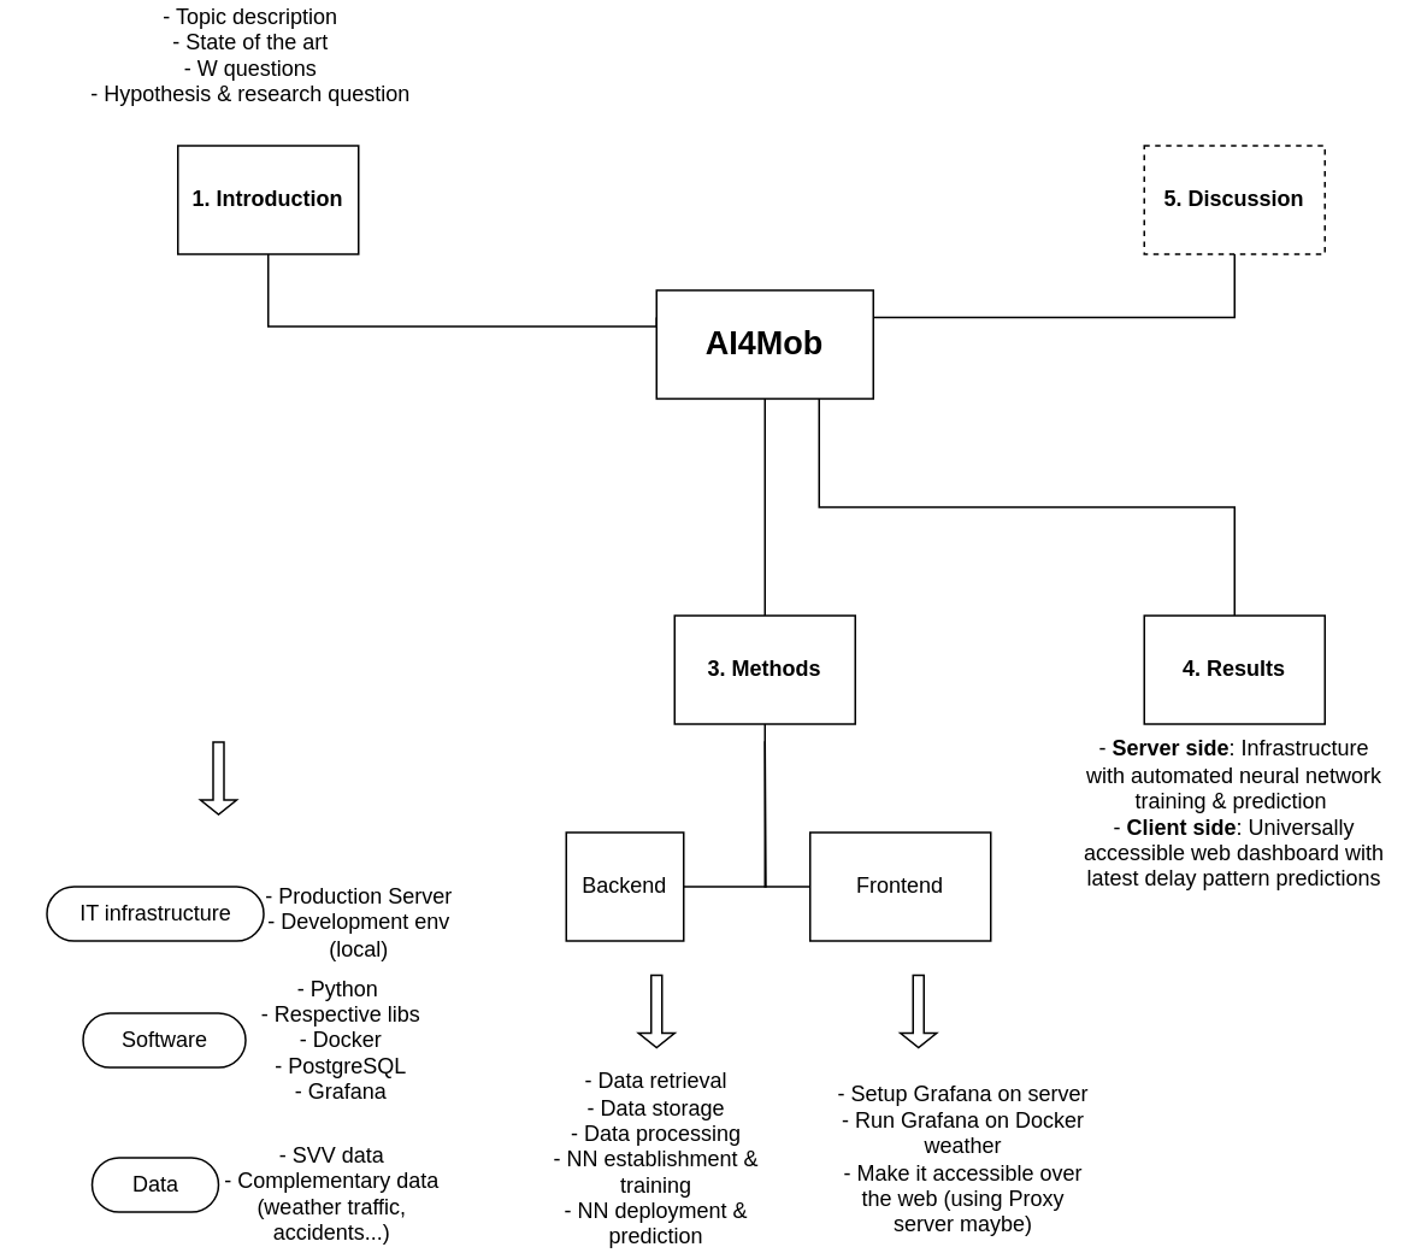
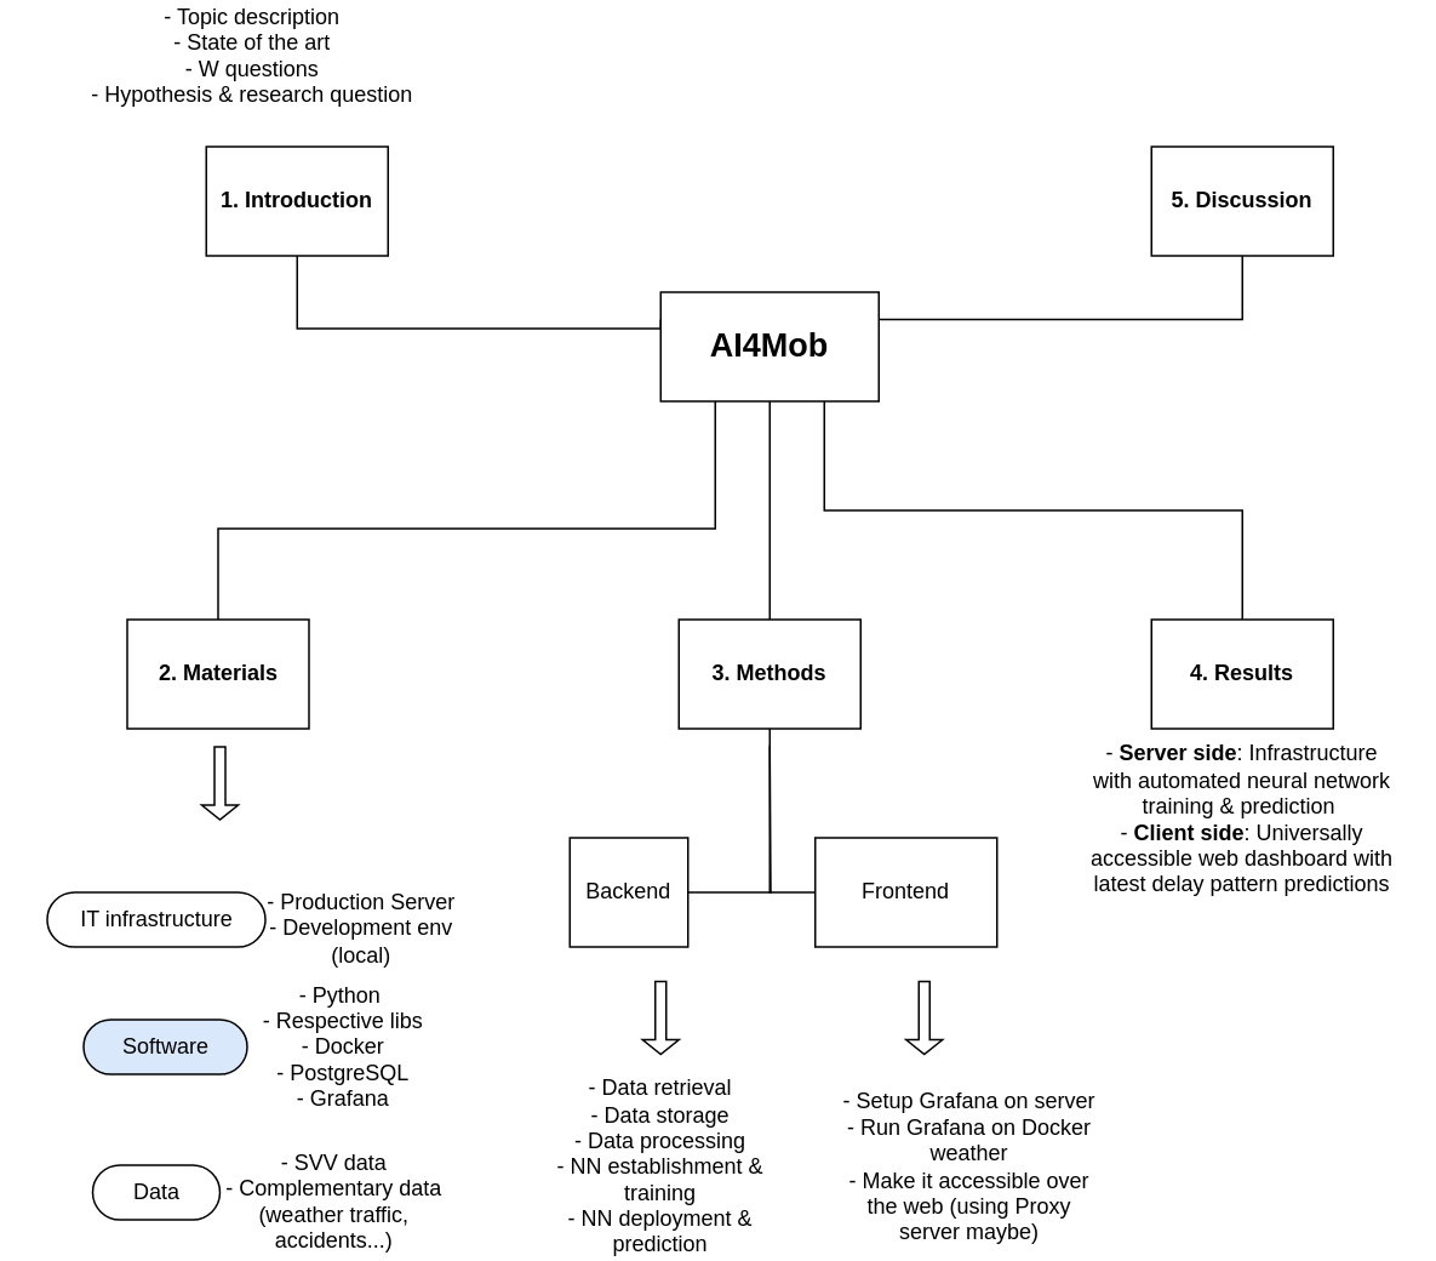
- <mxCell id="3" value="&lt;b&gt;1. Introduction&lt;/b&gt;" style="whiteSpace=wrap;html=1;align=center;verticalAlign=middle;treeFolding=1;treeMoving=1;newEdgeStyle={&quot;edgeStyle&quot;:&quot;elbowEdgeStyle&quot;,&quot;startArrow&quot;:&quot;none&quot;,&quot;endArrow&quot;:&quot;none&quot;};" vertex="1" parent="1"><mxGeometry x="98" y="80" width="100" height="60" as="geometry" /></mxCell>
+ <mxCell id="3" value="&lt;b&gt;1. Introduction&lt;/b&gt;" style="whiteSpace=wrap;html=1;align=center;verticalAlign=middle;treeFolding=1;treeMoving=1;newEdgeStyle={&quot;edgeStyle&quot;:&quot;elbowEdgeStyle&quot;,&quot;startArrow&quot;:&quot;none&quot;,&quot;endArrow&quot;:&quot;none&quot;};" vertex="1" parent="1"><mxGeometry x="113" y="80" width="100" height="60" as="geometry" /></mxCell>
- <mxCell id="11" value="&lt;b&gt;5. Discussion&lt;/b&gt;" style="whiteSpace=wrap;html=1;align=center;verticalAlign=middle;treeFolding=1;treeMoving=1;newEdgeStyle={&quot;edgeStyle&quot;:&quot;elbowEdgeStyle&quot;,&quot;startArrow&quot;:&quot;none&quot;,&quot;endArrow&quot;:&quot;none&quot;};dashed=1;" vertex="1" parent="1"><mxGeometry x="633" y="80" width="100" height="60" as="geometry" /></mxCell>
+ <mxCell id="11" value="&lt;b&gt;5. Discussion&lt;/b&gt;" style="whiteSpace=wrap;html=1;align=center;verticalAlign=middle;treeFolding=1;treeMoving=1;newEdgeStyle={&quot;edgeStyle&quot;:&quot;elbowEdgeStyle&quot;,&quot;startArrow&quot;:&quot;none&quot;,&quot;endArrow&quot;:&quot;none&quot;};" vertex="1" parent="1"><mxGeometry x="633" y="80" width="100" height="60" as="geometry" /></mxCell>
+ <mxCell id="6" value="" style="edgeStyle=elbowEdgeStyle;elbow=vertical;startArrow=none;endArrow=none;rounded=0;exitX=0.25;exitY=1;exitDx=0;exitDy=0;" edge="1" target="5" parent="1" source="2"><mxGeometry relative="1" as="geometry"><mxPoint x="338" y="250" as="sourcePoint" /><Array as="points"><mxPoint x="258" y="290" /></Array></mxGeometry></mxCell>
+ <mxCell id="5" value="&lt;b&gt;2. Materials&lt;/b&gt;" style="whiteSpace=wrap;html=1;align=center;verticalAlign=middle;treeFolding=1;treeMoving=1;newEdgeStyle={&quot;edgeStyle&quot;:&quot;elbowEdgeStyle&quot;,&quot;startArrow&quot;:&quot;none&quot;,&quot;endArrow&quot;:&quot;none&quot;};" vertex="1" parent="1"><mxGeometry x="69.5" y="340" width="100" height="60" as="geometry" /></mxCell>
- <mxCell id="16" value="Software" style="whiteSpace=wrap;html=1;rounded=1;arcSize=50;align=center;verticalAlign=middle;strokeWidth=1;autosize=1;spacing=4;treeFolding=1;treeMoving=1;newEdgeStyle={&quot;edgeStyle&quot;:&quot;entityRelationEdgeStyle&quot;,&quot;startArrow&quot;:&quot;none&quot;,&quot;endArrow&quot;:&quot;none&quot;,&quot;segment&quot;:10,&quot;curved&quot;:1};" vertex="1" parent="1"><mxGeometry x="45.5" y="560" width="90" height="30" as="geometry" /></mxCell>
+ <mxCell id="16" value="Software" style="whiteSpace=wrap;html=1;rounded=1;arcSize=50;align=center;verticalAlign=middle;strokeWidth=1;autosize=1;spacing=4;treeFolding=1;treeMoving=1;newEdgeStyle={&quot;edgeStyle&quot;:&quot;entityRelationEdgeStyle&quot;,&quot;startArrow&quot;:&quot;none&quot;,&quot;endArrow&quot;:&quot;none&quot;,&quot;segment&quot;:10,&quot;curved&quot;:1};fillColor=#dae8fc;" vertex="1" parent="1"><mxGeometry x="45.5" y="560" width="90" height="30" as="geometry" /></mxCell>
